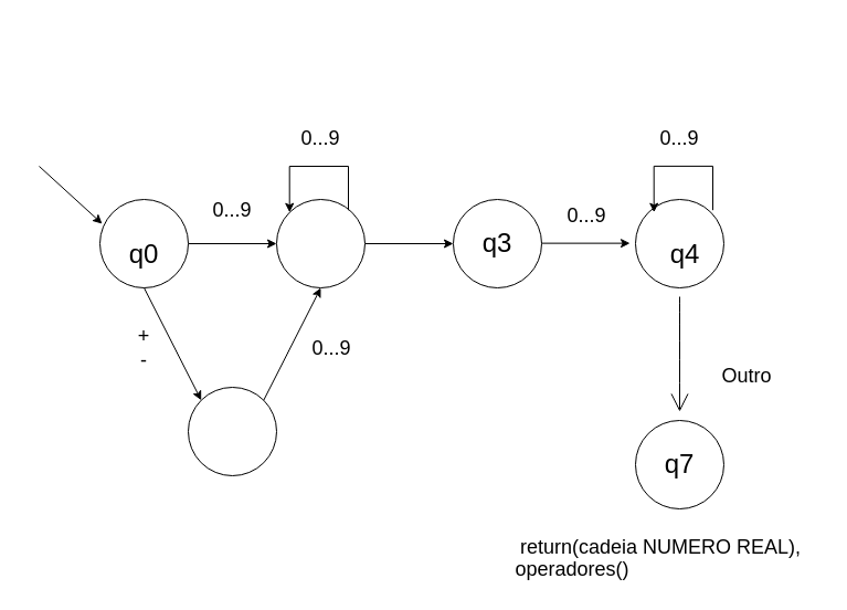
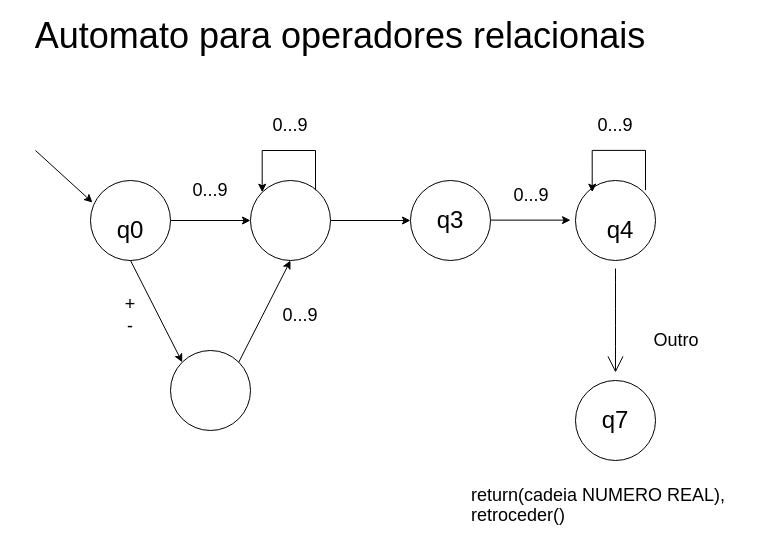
+ <mxCell id="12" value="&lt;font style=&quot;font-size: 36px;&quot;&gt;Automato para operadores relacionais&amp;nbsp;&lt;/font&gt;" style="text;html=1;strokeColor=none;fillColor=none;align=center;verticalAlign=middle;whiteSpace=wrap;rounded=0;" parent="1" vertex="1"><mxGeometry x="20" y="20" width="650" height="30" as="geometry" /></mxCell>
- <mxCell id="30" value="&lt;span style=&quot;font-size: 18px;&quot;&gt;operadores()&lt;/span&gt;" style="text;strokeColor=none;fillColor=none;html=1;align=center;verticalAlign=middle;whiteSpace=wrap;rounded=0;hachureGap=4;" vertex="1" parent="1"><mxGeometry x="371" y="500" width="294" height="30" as="geometry" /></mxCell>
+ <mxCell id="30" value="&lt;span style=&quot;font-size: 18px;&quot;&gt;retroceder()&lt;/span&gt;" style="text;strokeColor=none;fillColor=none;html=1;align=center;verticalAlign=middle;whiteSpace=wrap;rounded=0;hachureGap=4;" vertex="1" parent="1"><mxGeometry x="371" y="500" width="294" height="30" as="geometry" /></mxCell>
